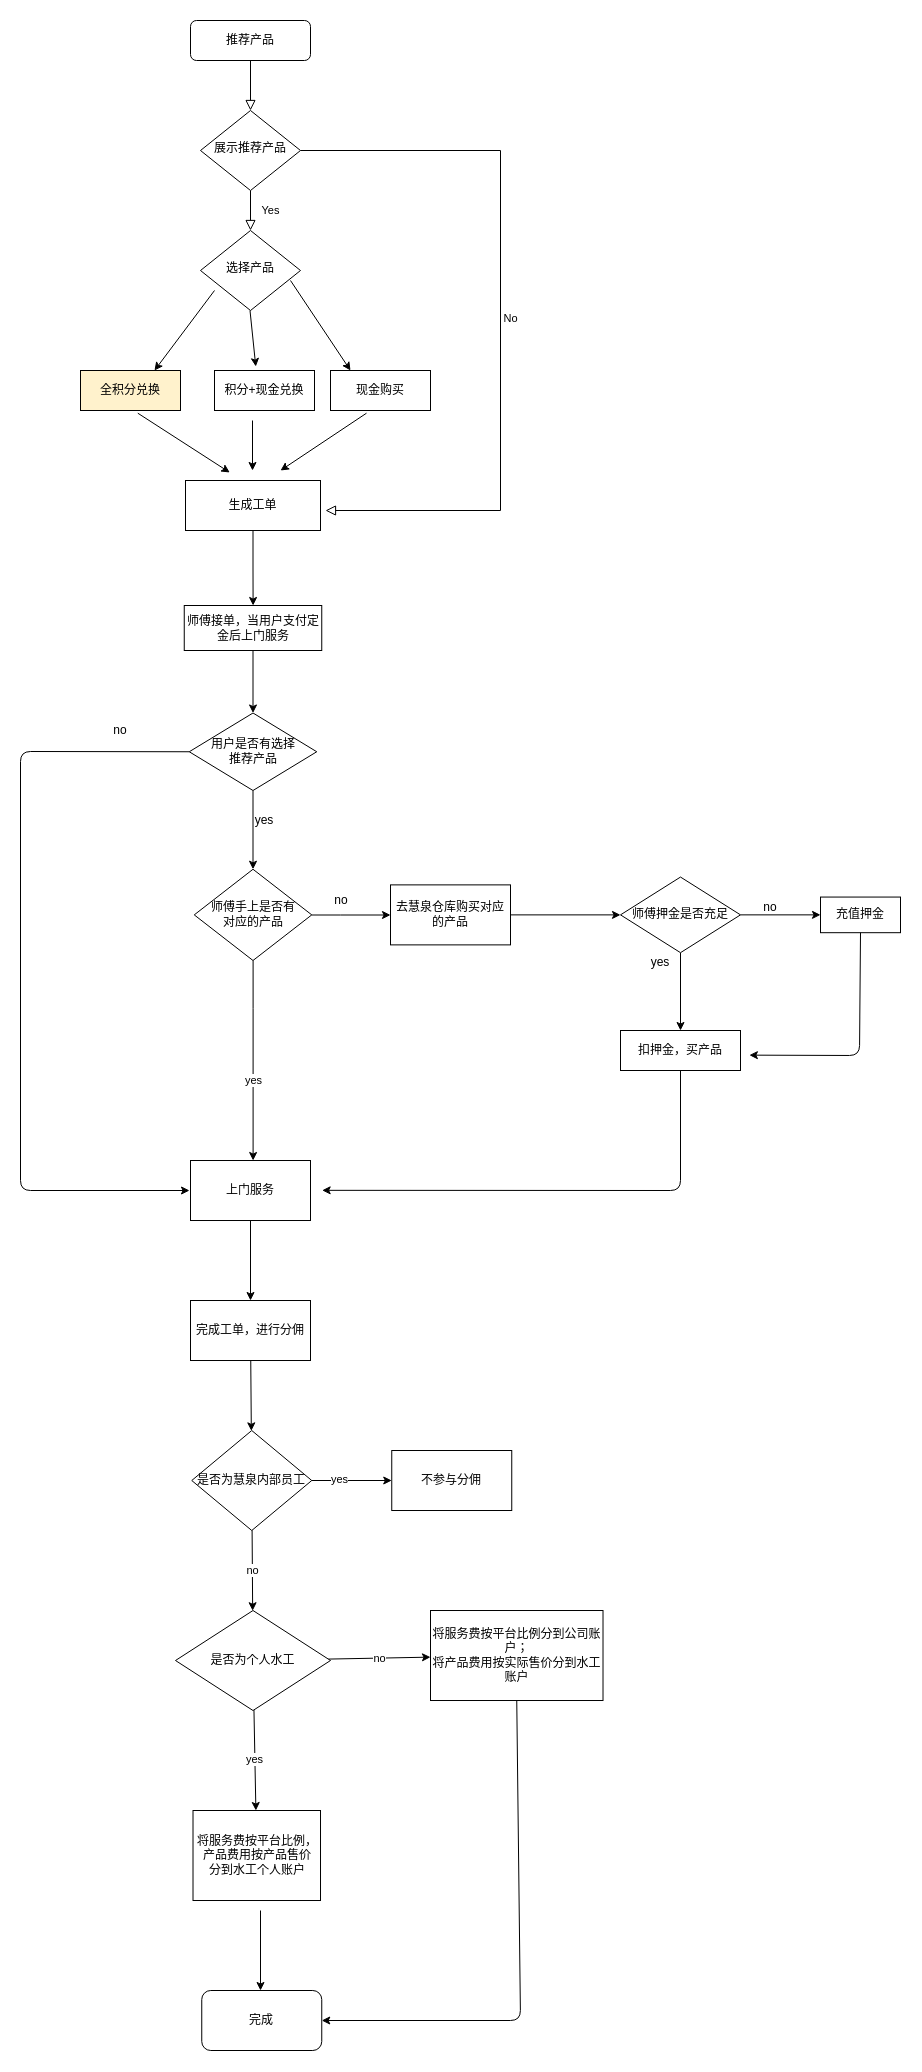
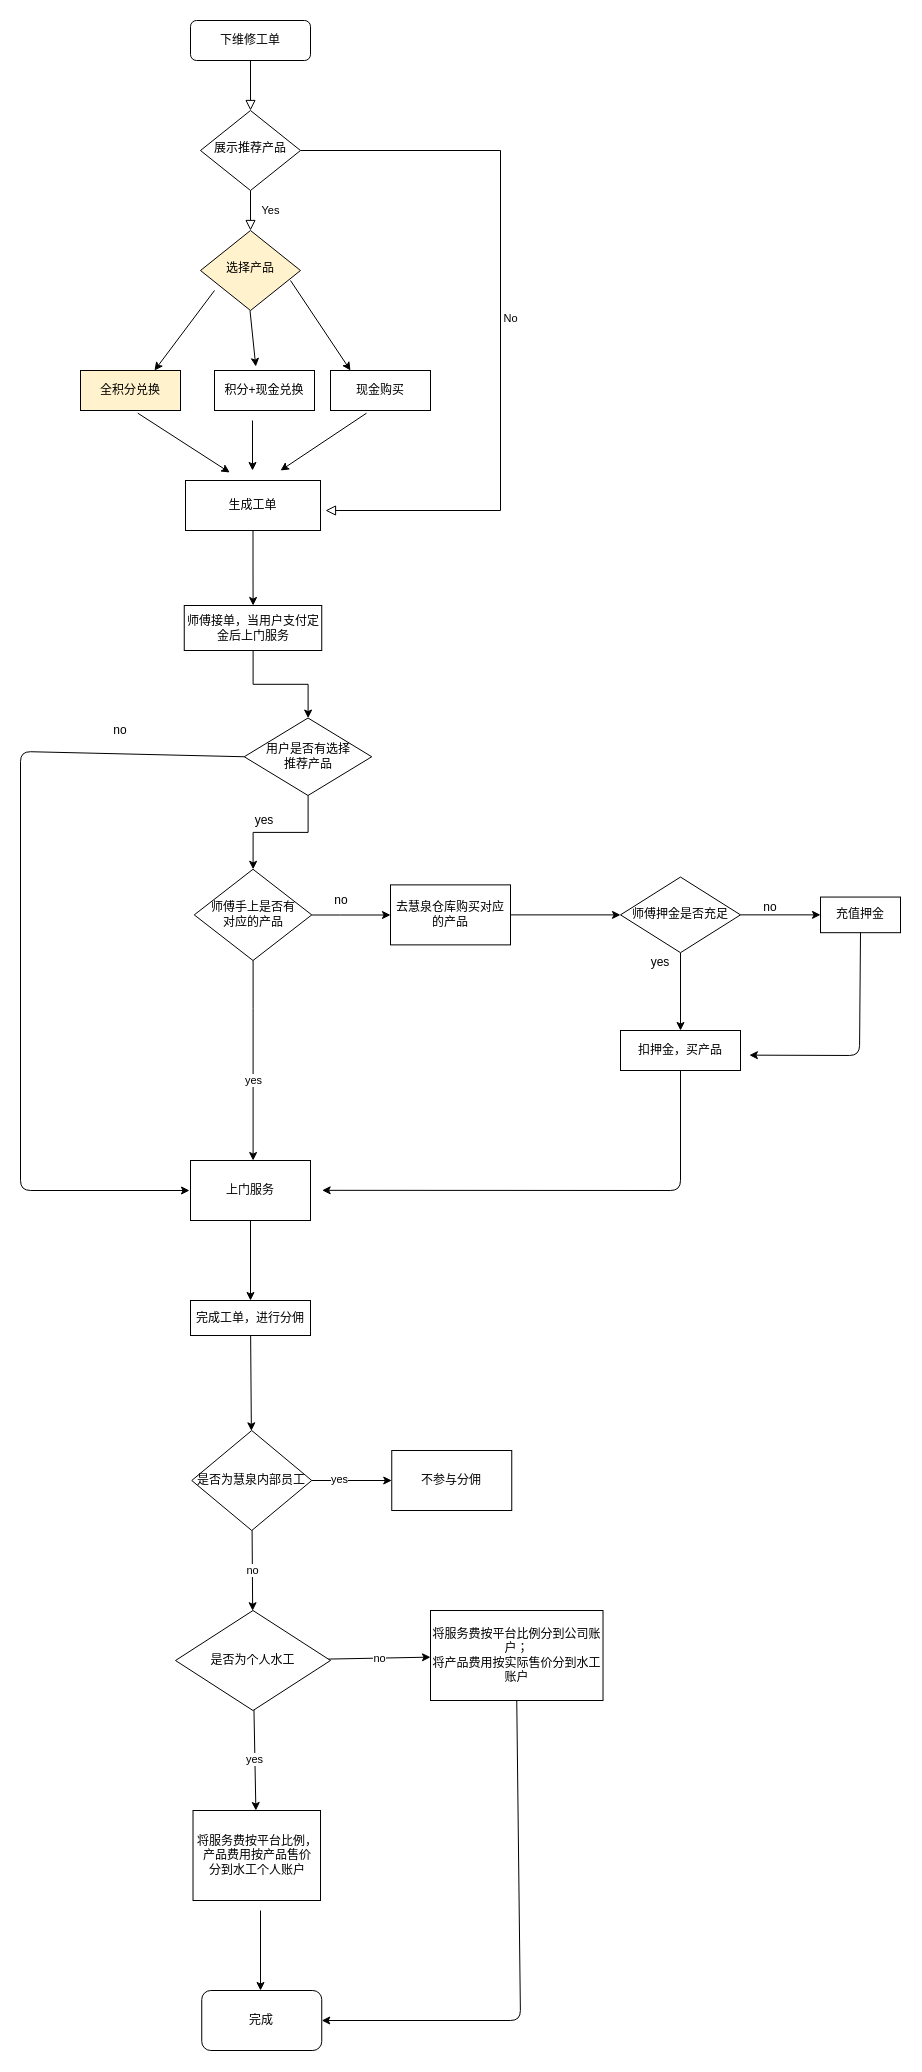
- <mxCell id="3" value="推荐产品" style="rounded=1;whiteSpace=wrap;html=1;fontSize=12;glass=0;strokeWidth=1;shadow=0;" parent="1" vertex="1"><mxGeometry x="190" y="20" width="120" height="40" as="geometry" /></mxCell>
+ <mxCell id="3" value="下维修工单" style="rounded=1;whiteSpace=wrap;html=1;fontSize=12;glass=0;strokeWidth=1;shadow=0;" parent="1" vertex="1"><mxGeometry x="190" y="20" width="120" height="40" as="geometry" /></mxCell>
- <mxCell id="7" value="选择产品" style="rhombus;whiteSpace=wrap;html=1;shadow=0;fontFamily=Helvetica;fontSize=12;align=center;strokeWidth=1;spacing=6;spacingTop=-4;" parent="1" vertex="1"><mxGeometry x="200" y="230" width="100" height="80" as="geometry" /></mxCell>
+ <mxCell id="7" value="选择产品" style="rhombus;whiteSpace=wrap;html=1;shadow=0;fontFamily=Helvetica;fontSize=12;align=center;strokeWidth=1;spacing=6;spacingTop=-4;fillColor=#fff2cc;" parent="1" vertex="1"><mxGeometry x="200" y="230" width="100" height="80" as="geometry" /></mxCell>
- <mxCell id="22" value="用户是否有选择&lt;br&gt;推荐产品" style="rhombus;whiteSpace=wrap;html=1;rounded=0;" vertex="1" parent="1"><mxGeometry x="188.75" y="712.5" width="127.5" height="77.5" as="geometry" /></mxCell>
+ <mxCell id="22" value="用户是否有选择&lt;br&gt;推荐产品" style="rhombus;whiteSpace=wrap;html=1;rounded=0;" vertex="1" parent="1"><mxGeometry x="243.75" y="717.5" width="127.5" height="77.5" as="geometry" /></mxCell>
- <mxCell id="45" value="完成工单，进行分佣" style="whiteSpace=wrap;html=1;rounded=0;" vertex="1" parent="1"><mxGeometry x="190" y="1300.005" width="120" height="60" as="geometry" /></mxCell>
+ <mxCell id="45" value="完成工单，进行分佣" style="whiteSpace=wrap;html=1;rounded=0;" vertex="1" parent="1"><mxGeometry x="190" y="1300.005" width="120" height="35" as="geometry" /></mxCell>
